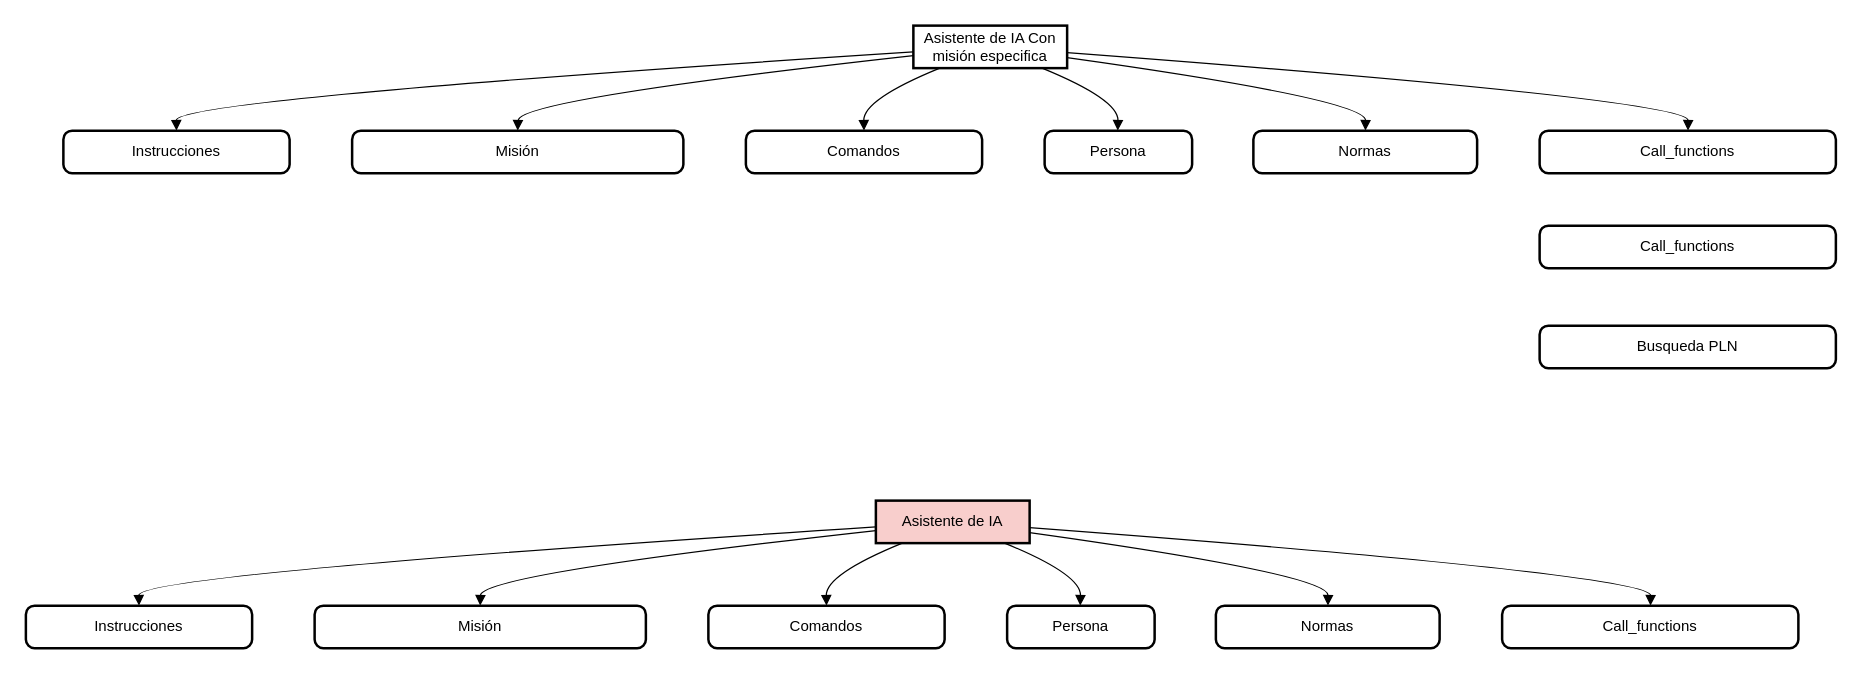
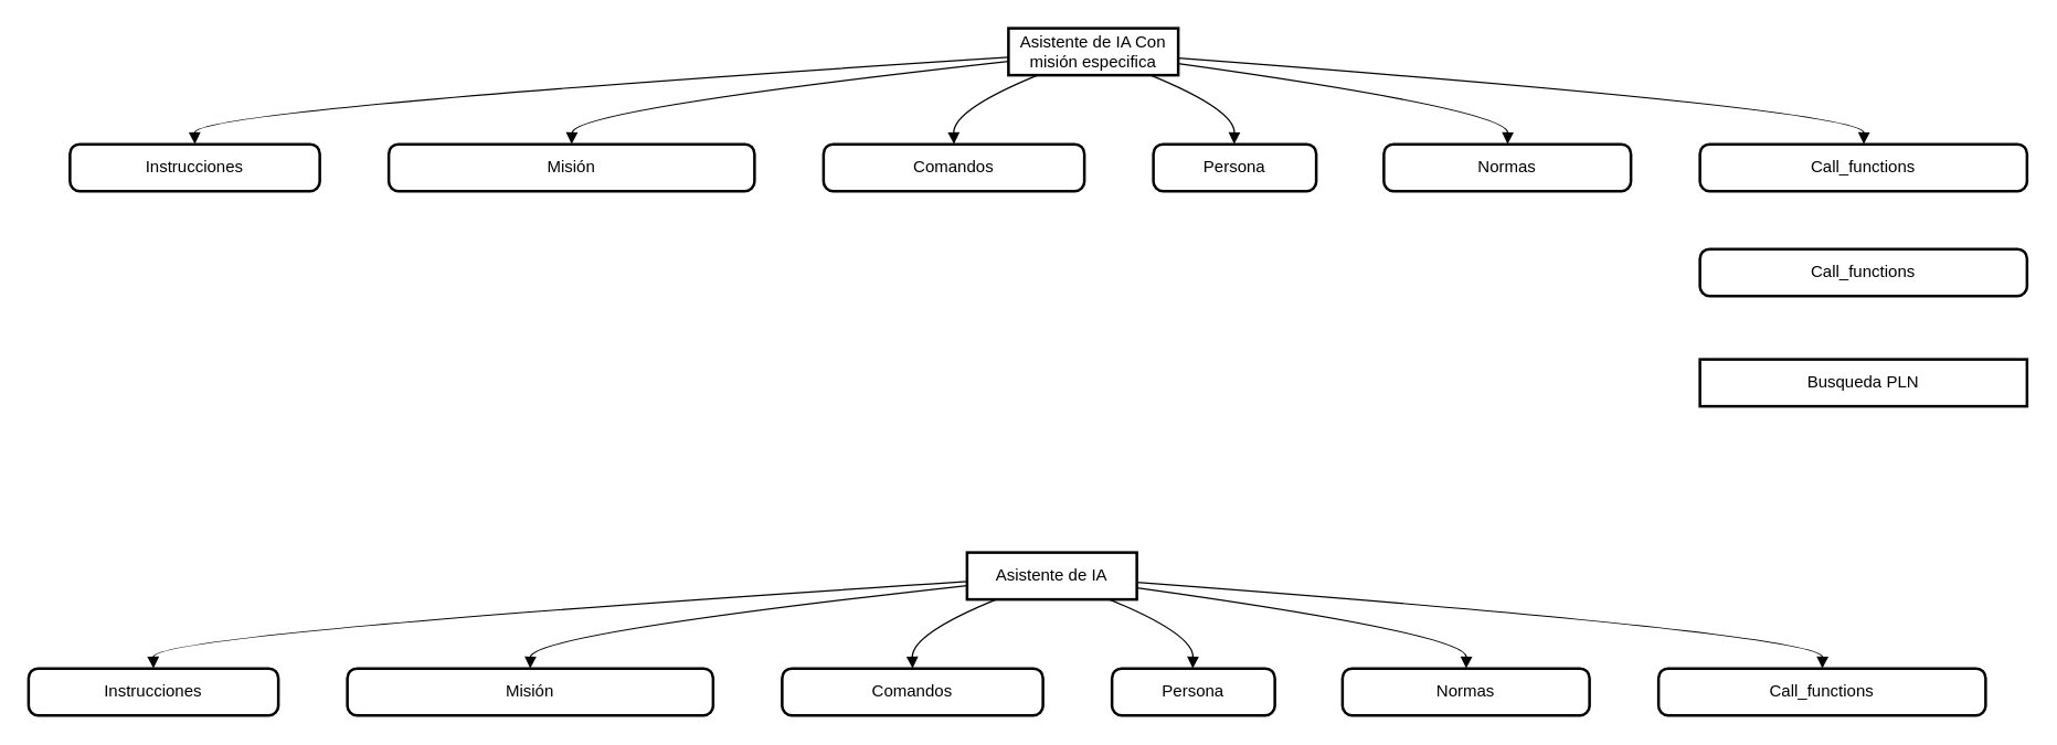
- <mxCell id="28" value="Busqueda PLN" style="rounded=1;absoluteArcSize=1;arcSize=14;whiteSpace=wrap;strokeWidth=2;" vertex="1" parent="1"><mxGeometry x="1231" y="260" width="237" height="34" as="geometry" /></mxCell>
+ <mxCell id="28" value="Busqueda PLN" style="absoluteArcSize=1;arcSize=14;whiteSpace=wrap;strokeWidth=2;rounded=0;" vertex="1" parent="1"><mxGeometry x="1231" y="260" width="237" height="34" as="geometry" /></mxCell>
- <mxCell id="15" value="Asistente de IA" style="whiteSpace=wrap;strokeWidth=2;fillColor=#f8cecc;" vertex="1" parent="1"><mxGeometry x="700" y="400" width="123" height="34" as="geometry" /></mxCell>
+ <mxCell id="15" value="Asistente de IA" style="whiteSpace=wrap;strokeWidth=2;" vertex="1" parent="1"><mxGeometry x="700" y="400" width="123" height="34" as="geometry" /></mxCell>
